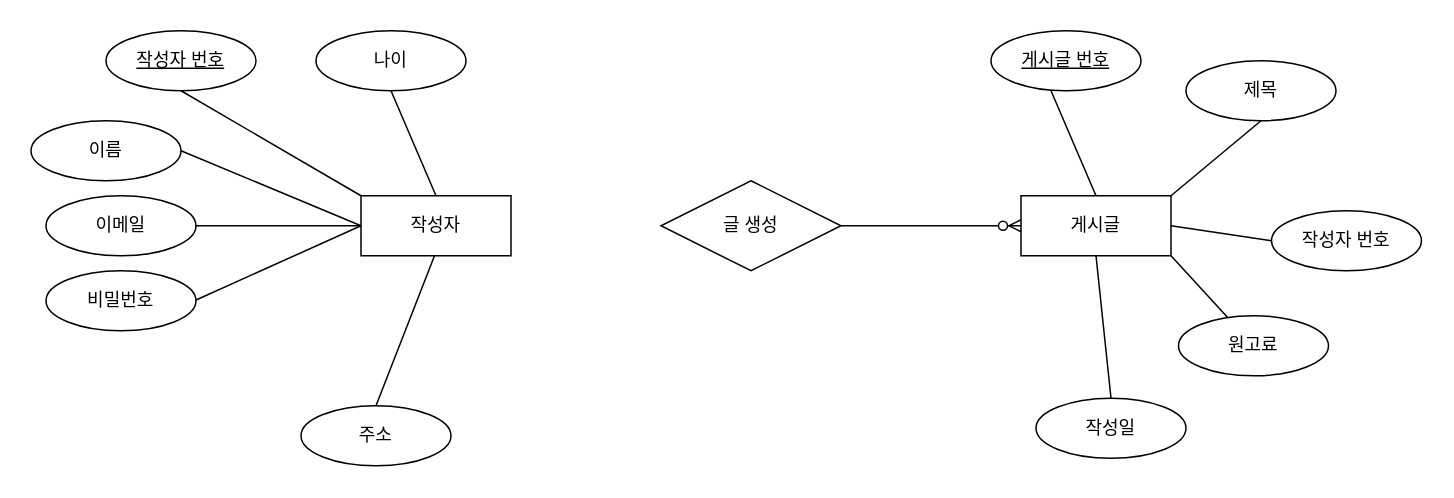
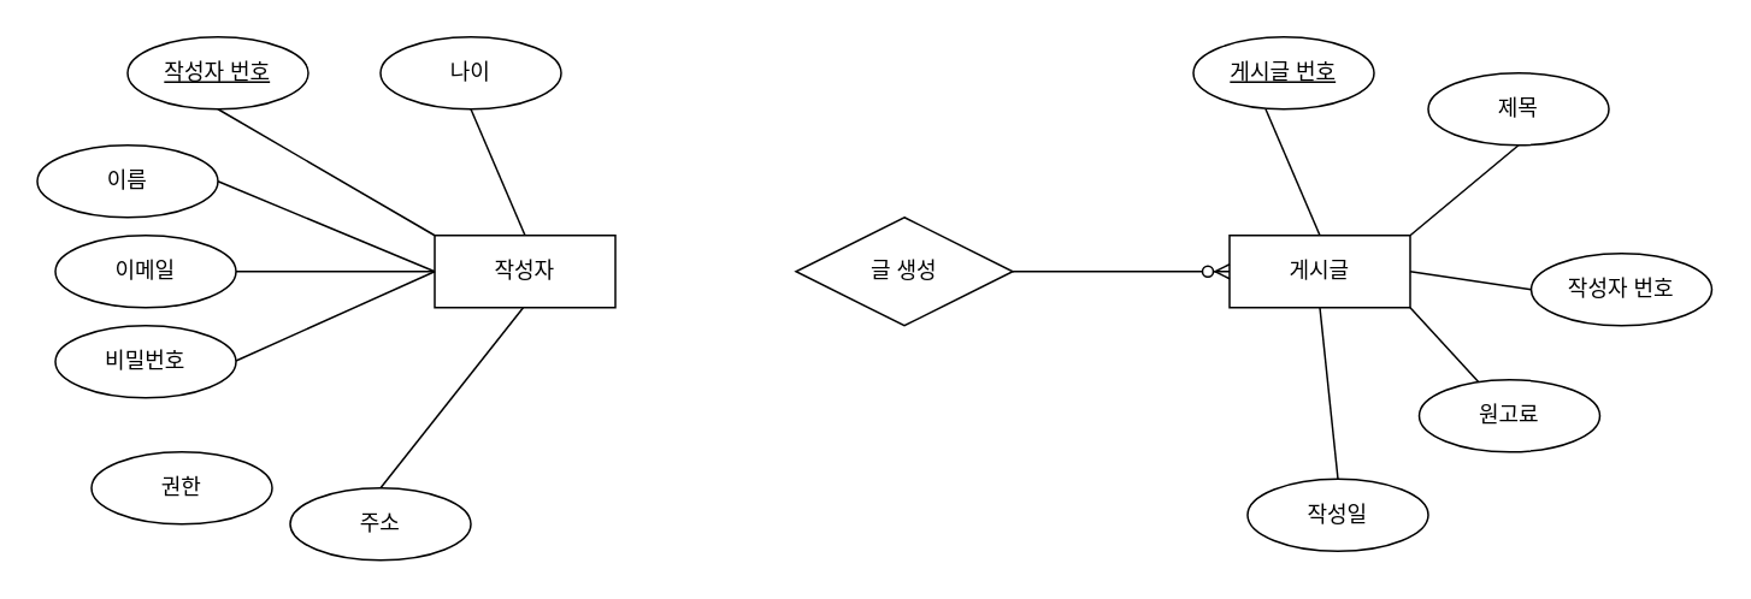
+ <mxCell id="7" value="권한" style="ellipse;whiteSpace=wrap;html=1;align=center;" parent="1" vertex="1"><mxGeometry x="50" y="250" width="100" height="40" as="geometry" /></mxCell>
- <mxCell id="6" value="주소" style="ellipse;whiteSpace=wrap;html=1;align=center;" parent="1" vertex="1"><mxGeometry x="200" y="270" width="100" height="40" as="geometry" /></mxCell>
+ <mxCell id="6" value="주소" style="ellipse;whiteSpace=wrap;html=1;align=center;" parent="1" vertex="1"><mxGeometry x="160" y="270" width="100" height="40" as="geometry" /></mxCell>
